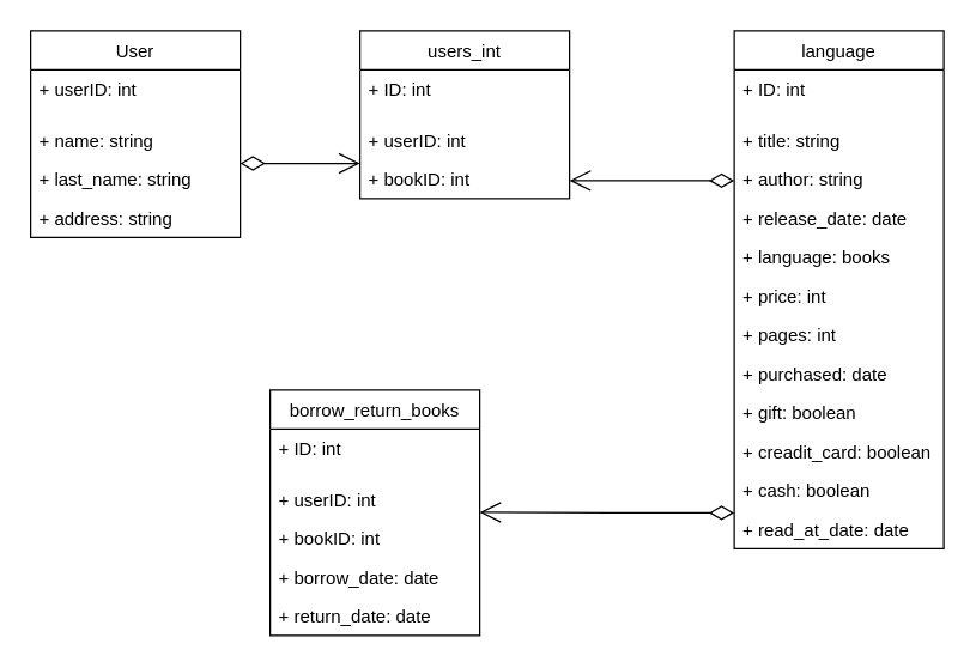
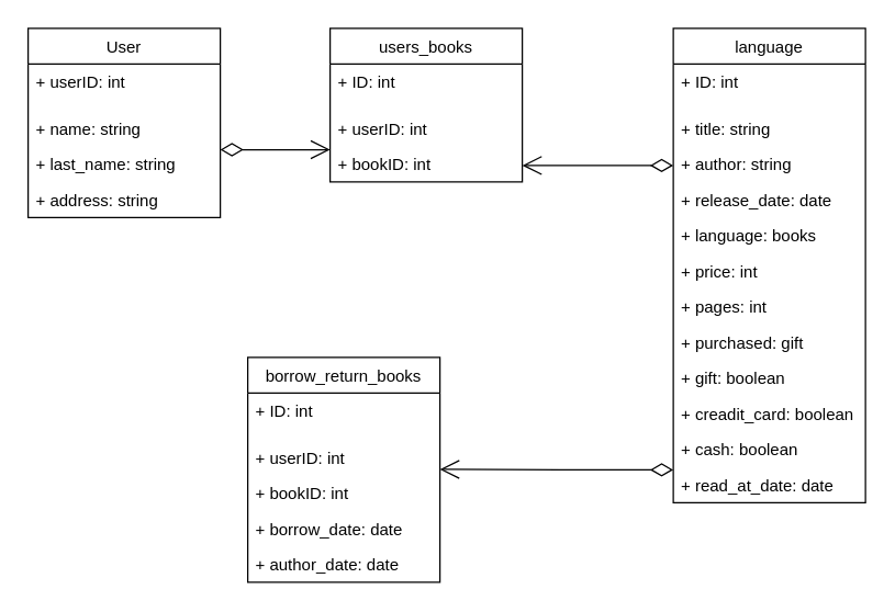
- <mxCell id="8" value="users_int" style="swimlane;fontStyle=0;childLayout=stackLayout;horizontal=1;startSize=26;fillColor=none;horizontalStack=0;resizeParent=1;resizeParentMax=0;resizeLast=0;collapsible=1;marginBottom=0;" vertex="1" parent="1"><mxGeometry x="240" y="20" width="140" height="112" as="geometry" /></mxCell>
+ <mxCell id="8" value="users_books" style="swimlane;fontStyle=0;childLayout=stackLayout;horizontal=1;startSize=26;fillColor=none;horizontalStack=0;resizeParent=1;resizeParentMax=0;resizeLast=0;collapsible=1;marginBottom=0;" vertex="1" parent="1"><mxGeometry x="240" y="20" width="140" height="112" as="geometry" /></mxCell>
- <mxCell id="20" value="+ purchased: date" style="text;strokeColor=none;fillColor=none;align=left;verticalAlign=top;spacingLeft=4;spacingRight=4;overflow=hidden;rotatable=0;points=[[0,0.5],[1,0.5]];portConstraint=eastwest;" vertex="1" parent="12"><mxGeometry y="216" width="140" height="26" as="geometry" /></mxCell>
+ <mxCell id="20" value="+ purchased: gift" style="text;strokeColor=none;fillColor=none;align=left;verticalAlign=top;spacingLeft=4;spacingRight=4;overflow=hidden;rotatable=0;points=[[0,0.5],[1,0.5]];portConstraint=eastwest;" vertex="1" parent="12"><mxGeometry y="216" width="140" height="26" as="geometry" /></mxCell>
- <mxCell id="31" value="+ return_date: date" style="text;strokeColor=none;fillColor=none;align=left;verticalAlign=top;spacingLeft=4;spacingRight=4;overflow=hidden;rotatable=0;points=[[0,0.5],[1,0.5]];portConstraint=eastwest;" vertex="1" parent="26"><mxGeometry y="138" width="140" height="26" as="geometry" /></mxCell>
+ <mxCell id="31" value="+ author_date: date" style="text;strokeColor=none;fillColor=none;align=left;verticalAlign=top;spacingLeft=4;spacingRight=4;overflow=hidden;rotatable=0;points=[[0,0.5],[1,0.5]];portConstraint=eastwest;" vertex="1" parent="26"><mxGeometry y="138" width="140" height="26" as="geometry" /></mxCell>
